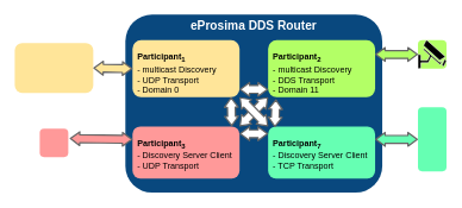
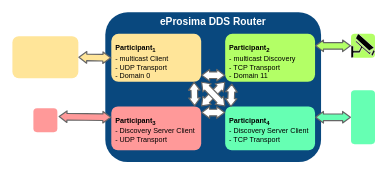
- <mxCell id="8" value="&lt;div&gt;&lt;b&gt;Participant&lt;sub&gt;1&lt;/sub&gt;&lt;/b&gt;&lt;/div&gt;&lt;div&gt;- multicast Discovery&lt;/div&gt;&lt;div&gt;- UDP Transport&lt;br&gt;&lt;/div&gt;&lt;div&gt;- Domain 0&lt;br&gt;&lt;/div&gt;&lt;div&gt;&lt;br&gt;&lt;/div&gt;" style="rounded=1;whiteSpace=wrap;html=1;verticalAlign=top;fillColor=#FFE599;strokeColor=none;spacingTop=10;align=left;spacingLeft=5;" parent="1" vertex="1"><mxGeometry x="185" y="56" width="150" height="80" as="geometry" /></mxCell>
+ <mxCell id="8" value="&lt;div&gt;&lt;b&gt;Participant&lt;sub&gt;1&lt;/sub&gt;&lt;/b&gt;&lt;/div&gt;&lt;div&gt;- multicast Client&lt;/div&gt;&lt;div&gt;- UDP Transport&lt;br&gt;&lt;/div&gt;&lt;div&gt;- Domain 0&lt;br&gt;&lt;/div&gt;&lt;div&gt;&lt;br&gt;&lt;/div&gt;" style="rounded=1;whiteSpace=wrap;html=1;verticalAlign=top;fillColor=#FFE599;strokeColor=none;spacingTop=10;align=left;spacingLeft=5;" parent="1" vertex="1"><mxGeometry x="185" y="56" width="150" height="80" as="geometry" /></mxCell>
- <mxCell id="9" value="&lt;div&gt;&lt;b&gt;Participant&lt;sub&gt;2&lt;/sub&gt;&lt;/b&gt;&lt;/div&gt;&lt;div&gt;- multicast Discovery&lt;/div&gt;&lt;div&gt;- DDS Transport&lt;br&gt;&lt;/div&gt;&lt;div&gt;- Domain 11&lt;br&gt;&lt;/div&gt;&lt;div&gt;&lt;br&gt;&lt;/div&gt;" style="rounded=1;whiteSpace=wrap;html=1;verticalAlign=top;fillColor=#B3FF66;strokeColor=none;spacingTop=10;align=left;spacingLeft=5;" parent="1" vertex="1"><mxGeometry x="375" y="56" width="150" height="80" as="geometry" /></mxCell>
+ <mxCell id="9" value="&lt;div&gt;&lt;b&gt;Participant&lt;sub&gt;2&lt;/sub&gt;&lt;/b&gt;&lt;/div&gt;&lt;div&gt;- multicast Discovery&lt;/div&gt;&lt;div&gt;- TCP Transport&lt;br&gt;&lt;/div&gt;&lt;div&gt;- Domain 11&lt;br&gt;&lt;/div&gt;&lt;div&gt;&lt;br&gt;&lt;/div&gt;" style="rounded=1;whiteSpace=wrap;html=1;verticalAlign=top;fillColor=#B3FF66;strokeColor=none;spacingTop=10;align=left;spacingLeft=5;" parent="1" vertex="1"><mxGeometry x="375" y="56" width="150" height="80" as="geometry" /></mxCell>
- <mxCell id="21" value="&lt;div&gt;&lt;b&gt;Participant&lt;sub&gt;7&lt;/sub&gt;&lt;/b&gt;&lt;/div&gt;&lt;div&gt;- Discovery Server Client&lt;br&gt;&lt;/div&gt;&lt;div&gt;- TCP Transport&lt;/div&gt;&lt;div&gt;&lt;br&gt;&lt;/div&gt;&lt;div&gt;&lt;br&gt;&lt;/div&gt;" style="rounded=1;whiteSpace=wrap;html=1;verticalAlign=top;fillColor=#66FFB3;strokeColor=none;spacingTop=10;align=left;spacingLeft=5;" parent="1" vertex="1"><mxGeometry x="375" y="177" width="150" height="73" as="geometry" /></mxCell>
+ <mxCell id="21" value="&lt;div&gt;&lt;b&gt;Participant&lt;sub&gt;4&lt;/sub&gt;&lt;/b&gt;&lt;/div&gt;&lt;div&gt;- Discovery Server Client&lt;br&gt;&lt;/div&gt;&lt;div&gt;- TCP Transport&lt;/div&gt;&lt;div&gt;&lt;br&gt;&lt;/div&gt;&lt;div&gt;&lt;br&gt;&lt;/div&gt;" style="rounded=1;whiteSpace=wrap;html=1;verticalAlign=top;fillColor=#66FFB3;strokeColor=none;spacingTop=10;align=left;spacingLeft=5;" parent="1" vertex="1"><mxGeometry x="375" y="177" width="150" height="73" as="geometry" /></mxCell>
